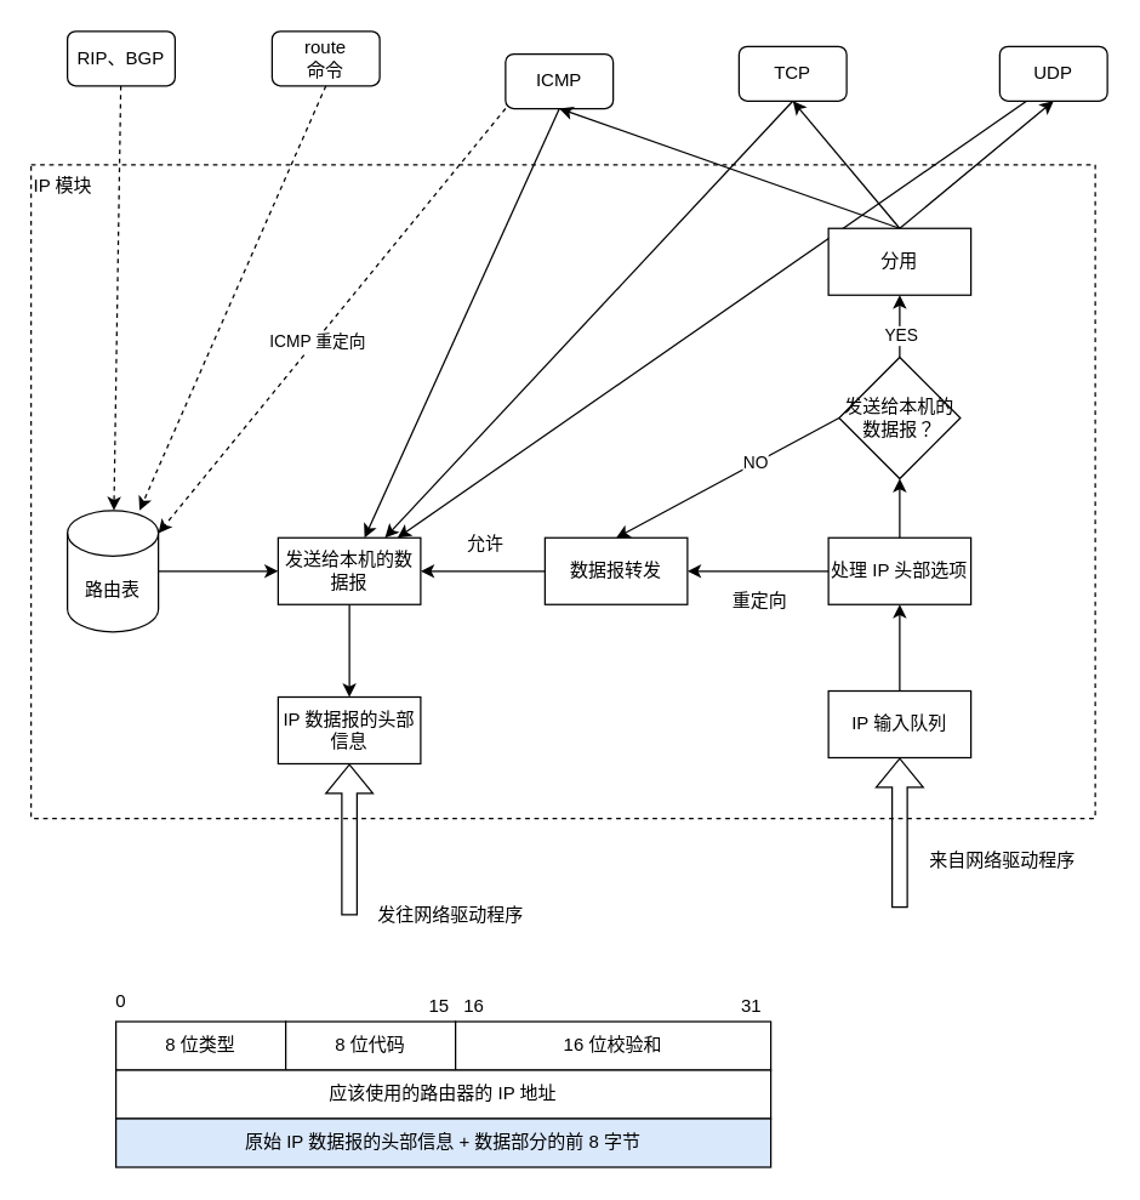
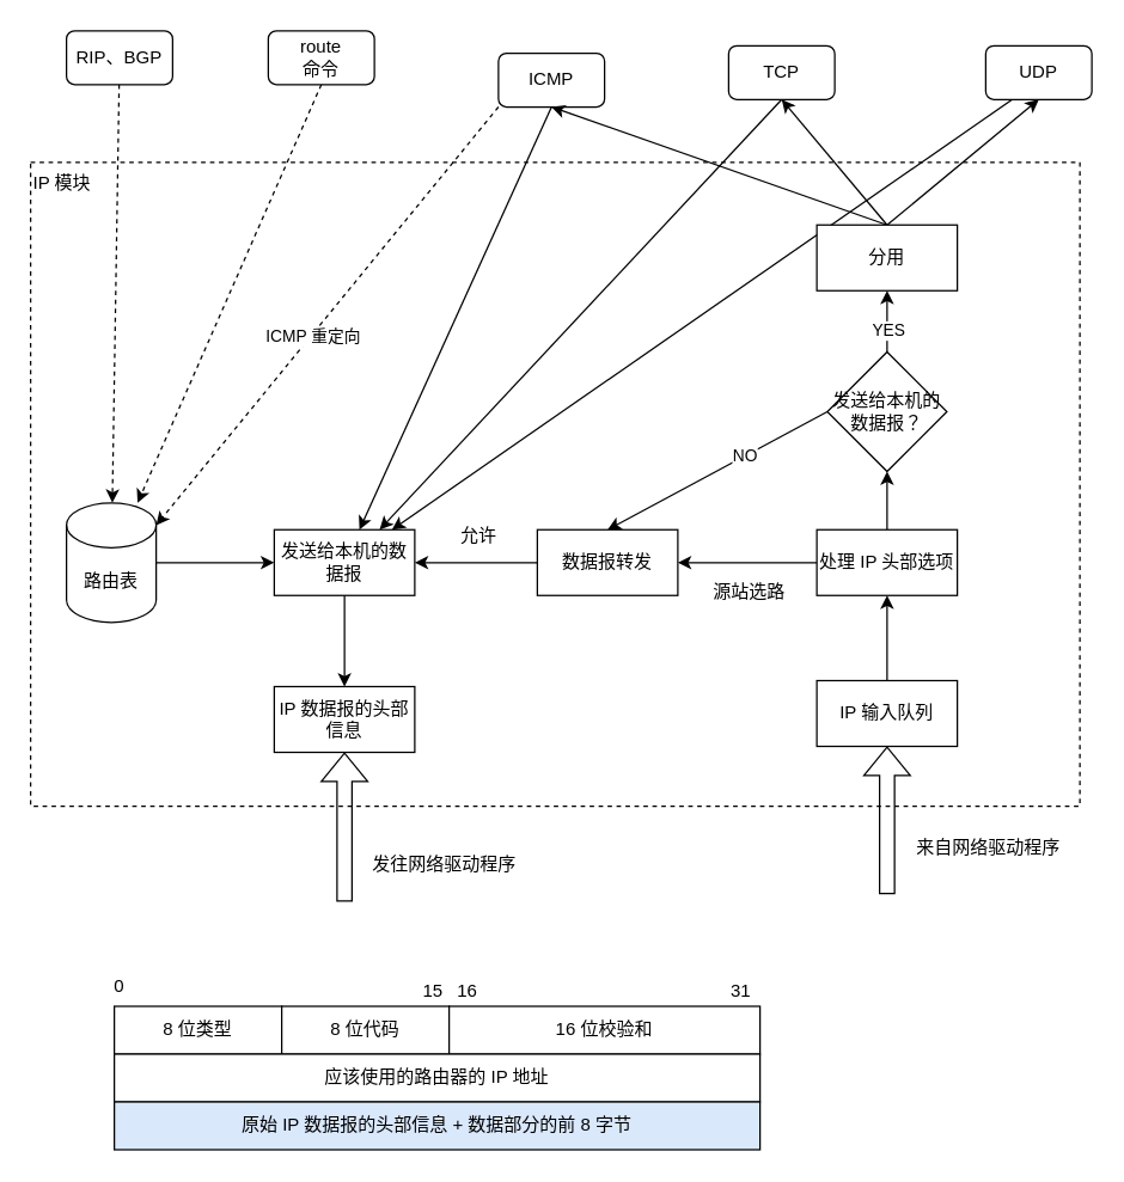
- <mxCell id="32" value="重定向" style="text;html=1;strokeColor=none;fillColor=none;align=center;verticalAlign=middle;whiteSpace=wrap;rounded=0;" parent="1" vertex="1"><mxGeometry x="471" y="381" width="60" height="30" as="geometry" /></mxCell>
+ <mxCell id="32" value="源站选路" style="text;html=1;strokeColor=none;fillColor=none;align=center;verticalAlign=middle;whiteSpace=wrap;rounded=0;" parent="1" vertex="1"><mxGeometry x="471" y="381" width="60" height="30" as="geometry" /></mxCell>
- <mxCell id="41" value="发往网络驱动程序" style="text;html=1;strokeColor=none;fillColor=none;align=center;verticalAlign=middle;whiteSpace=wrap;rounded=0;dashed=1;" vertex="1" parent="1"><mxGeometry x="244" y="592" width="106" height="21" as="geometry" /></mxCell>
+ <mxCell id="41" value="发往网络驱动程序" style="text;html=1;strokeColor=none;fillColor=none;align=center;verticalAlign=middle;whiteSpace=wrap;rounded=0;dashed=1;" vertex="1" parent="1"><mxGeometry x="244" y="567" width="106" height="21" as="geometry" /></mxCell>
